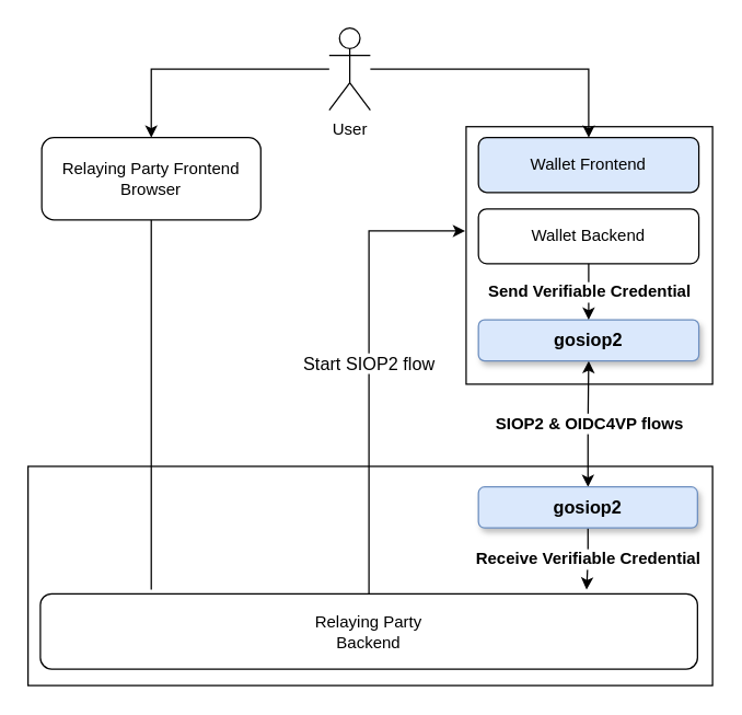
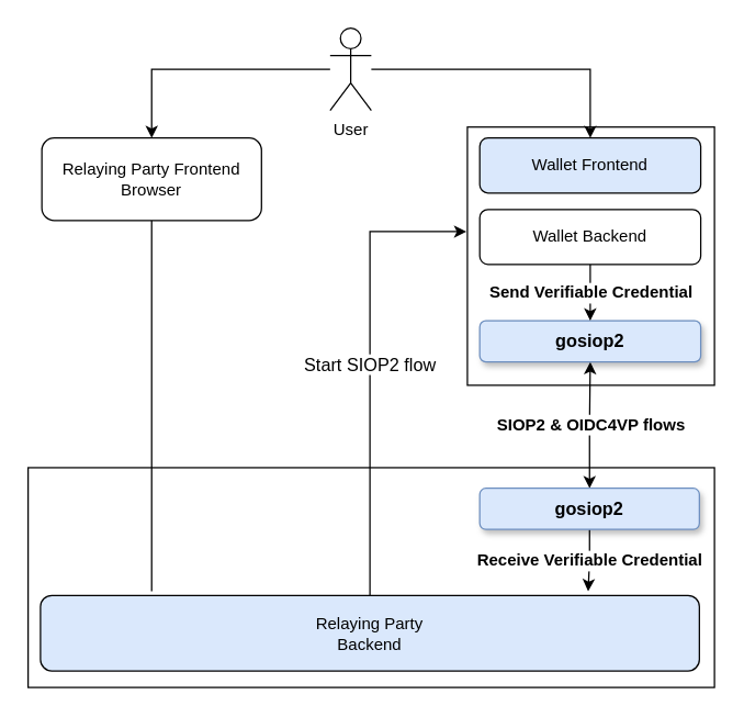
- <mxCell id="12" value="Relaying Party&lt;br&gt;Backend" style="rounded=1;whiteSpace=wrap;html=1;" parent="1" vertex="1"><mxGeometry x="29" y="433" width="480" height="55" as="geometry" /></mxCell>
+ <mxCell id="12" value="Relaying Party&lt;br&gt;Backend" style="rounded=1;whiteSpace=wrap;html=1;fillColor=#dae8fc;" parent="1" vertex="1"><mxGeometry x="29" y="433" width="480" height="55" as="geometry" /></mxCell>
